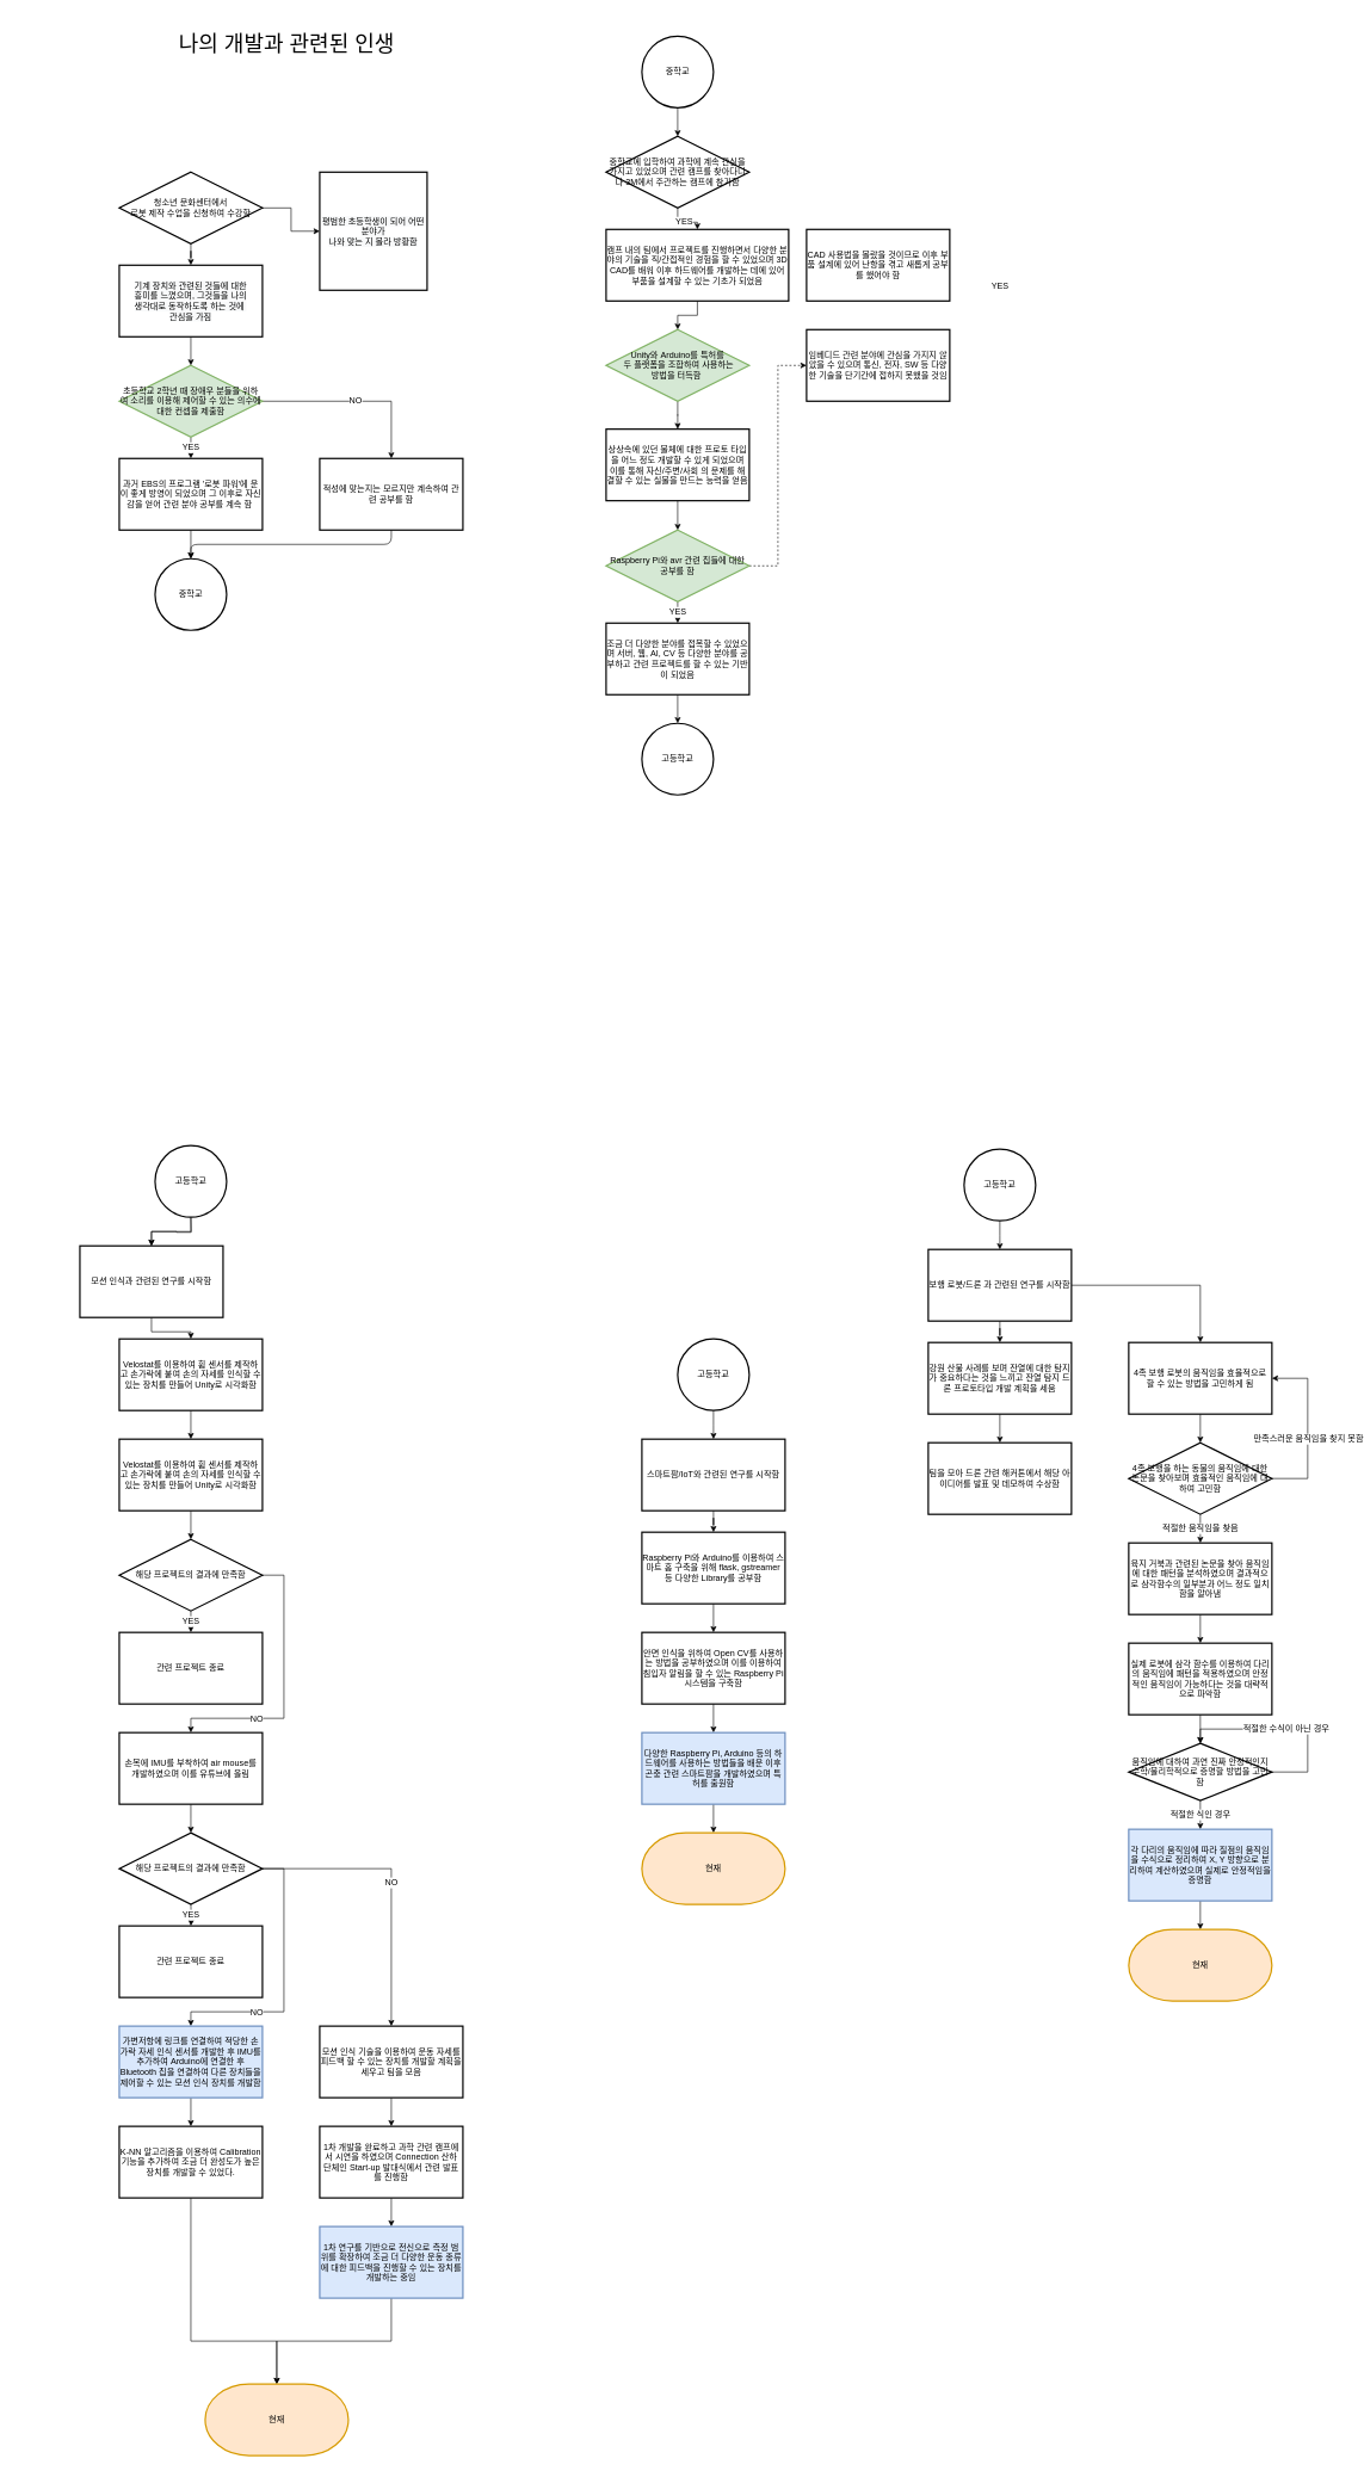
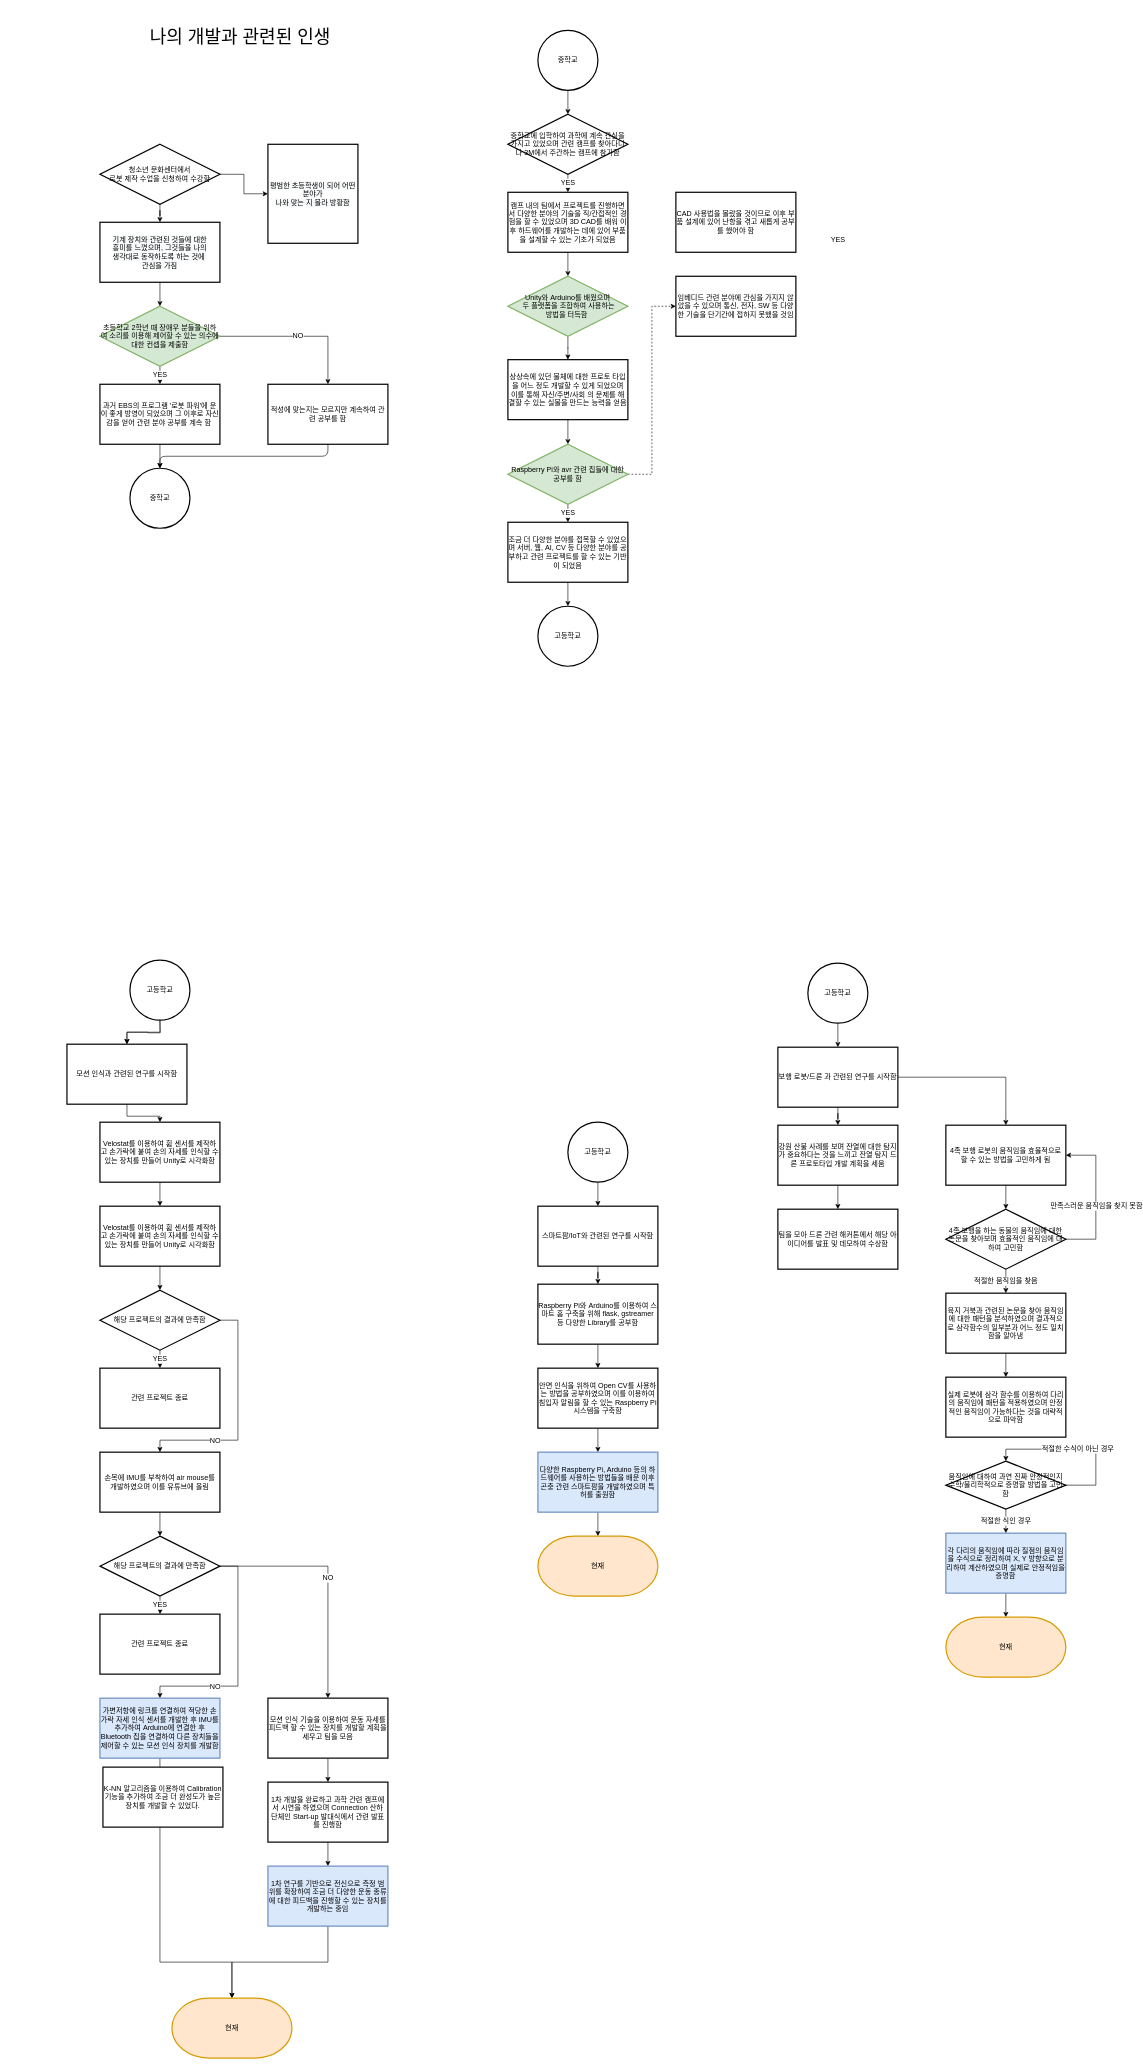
- <mxCell id="80" value="캠프 내의 팀에서 프로젝트를 진행하면서 다양한 분야의 기술을 직/간접적인 경험을 할 수 있었으며 3D CAD를 배워 이후 하드웨어를 개발하는 데에 있어 부품을 설계할 수 있는 기초가 되었음" style="whiteSpace=wrap;html=1;strokeWidth=2;" vertex="1" parent="1"><mxGeometry x="846" y="320" width="255" height="100" as="geometry" /></mxCell>
+ <mxCell id="80" value="캠프 내의 팀에서 프로젝트를 진행하면서 다양한 분야의 기술을 직/간접적인 경험을 할 수 있었으며 3D CAD를 배워 이후 하드웨어를 개발하는 데에 있어 부품을 설계할 수 있는 기초가 되었음" style="whiteSpace=wrap;html=1;strokeWidth=2;" vertex="1" parent="1"><mxGeometry x="846" y="320" width="200" height="100" as="geometry" /></mxCell>
- <mxCell id="83" value="Unity와 Arduino를 특허를&lt;br&gt;&amp;nbsp;두 플랫폼을 조합하여 사용하는&lt;br&gt;방법을 터득함&amp;nbsp;" style="rhombus;whiteSpace=wrap;html=1;strokeWidth=2;fillColor=#d5e8d4;strokeColor=#82b366;" vertex="1" parent="1"><mxGeometry x="846" y="460" width="200" height="100" as="geometry" /></mxCell>
+ <mxCell id="83" value="Unity와 Arduino를 배웠으며&lt;br&gt;&amp;nbsp;두 플랫폼을 조합하여 사용하는&lt;br&gt;방법을 터득함&amp;nbsp;" style="rhombus;whiteSpace=wrap;html=1;strokeWidth=2;fillColor=#d5e8d4;strokeColor=#82b366;" vertex="1" parent="1"><mxGeometry x="846" y="460" width="200" height="100" as="geometry" /></mxCell>
- <mxCell id="36" value="" style="edgeStyle=orthogonalEdgeStyle;rounded=0;orthogonalLoop=1;jettySize=auto;html=1;fontSize=12;" edge="1" parent="1" source="37" target="40"><mxGeometry relative="1" as="geometry" /></mxCell>
- <mxCell id="71" value="K-NN 알고리즘을 이용하여 Calibration 기능을 추가하여 조금 더 완성도가 높은 장치를 개발할 수 있었다." style="whiteSpace=wrap;html=1;strokeWidth=2;" vertex="1" parent="1"><mxGeometry x="166" y="2970" width="200" height="100" as="geometry" /></mxCell>
+ <mxCell id="71" value="K-NN 알고리즘을 이용하여 Calibration 기능을 추가하여 조금 더 완성도가 높은 장치를 개발할 수 있었다." style="whiteSpace=wrap;html=1;strokeWidth=2;" vertex="1" parent="1"><mxGeometry x="171" y="2945" width="200" height="100" as="geometry" /></mxCell>
